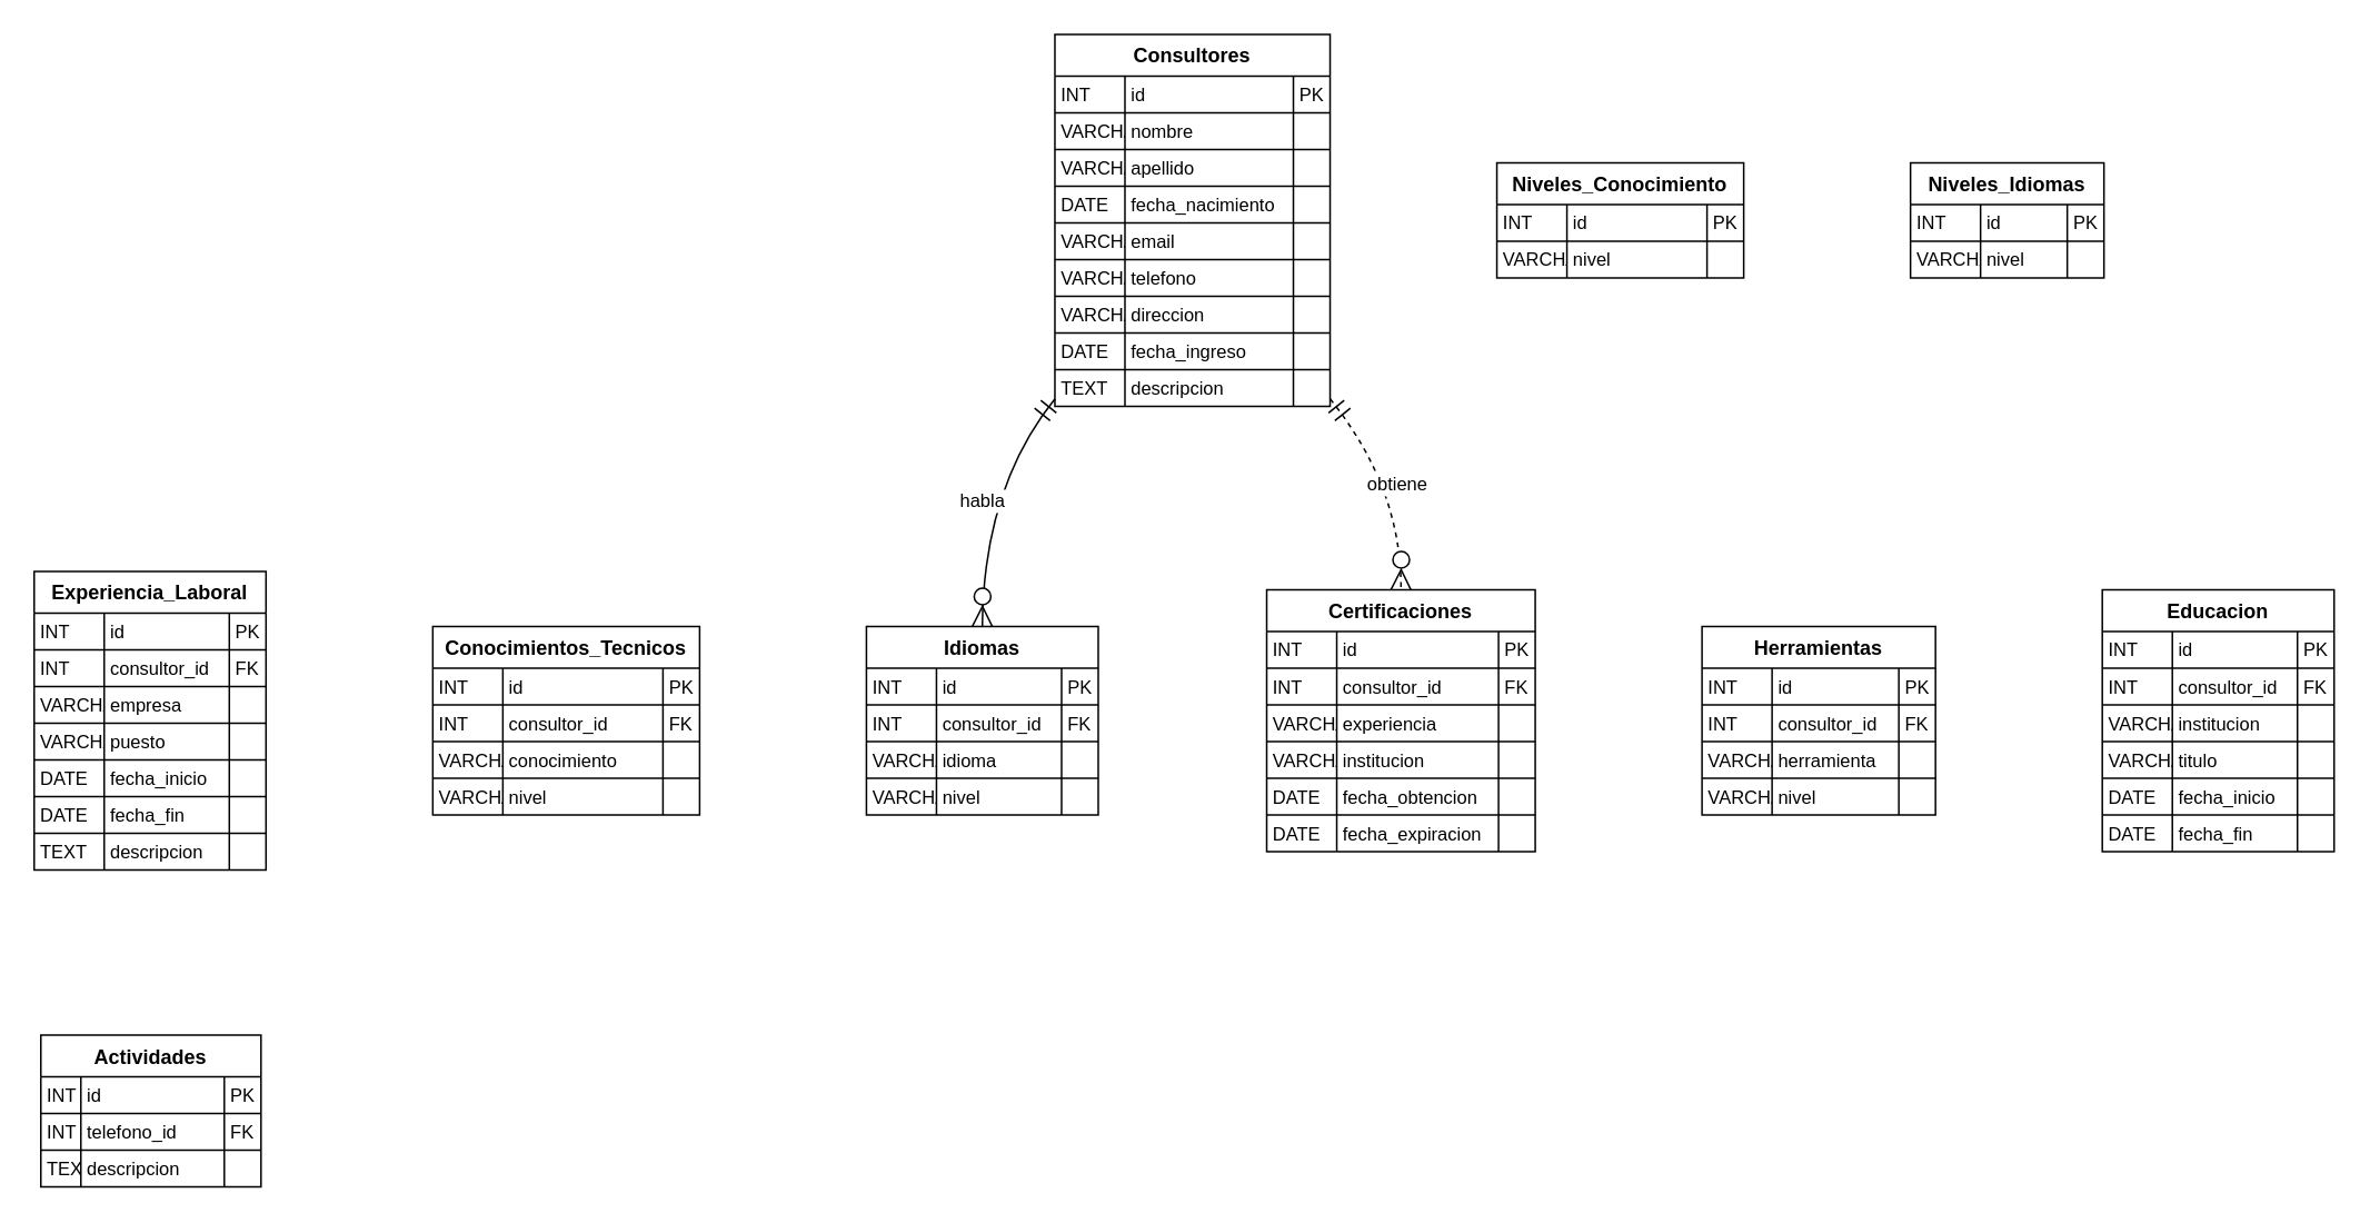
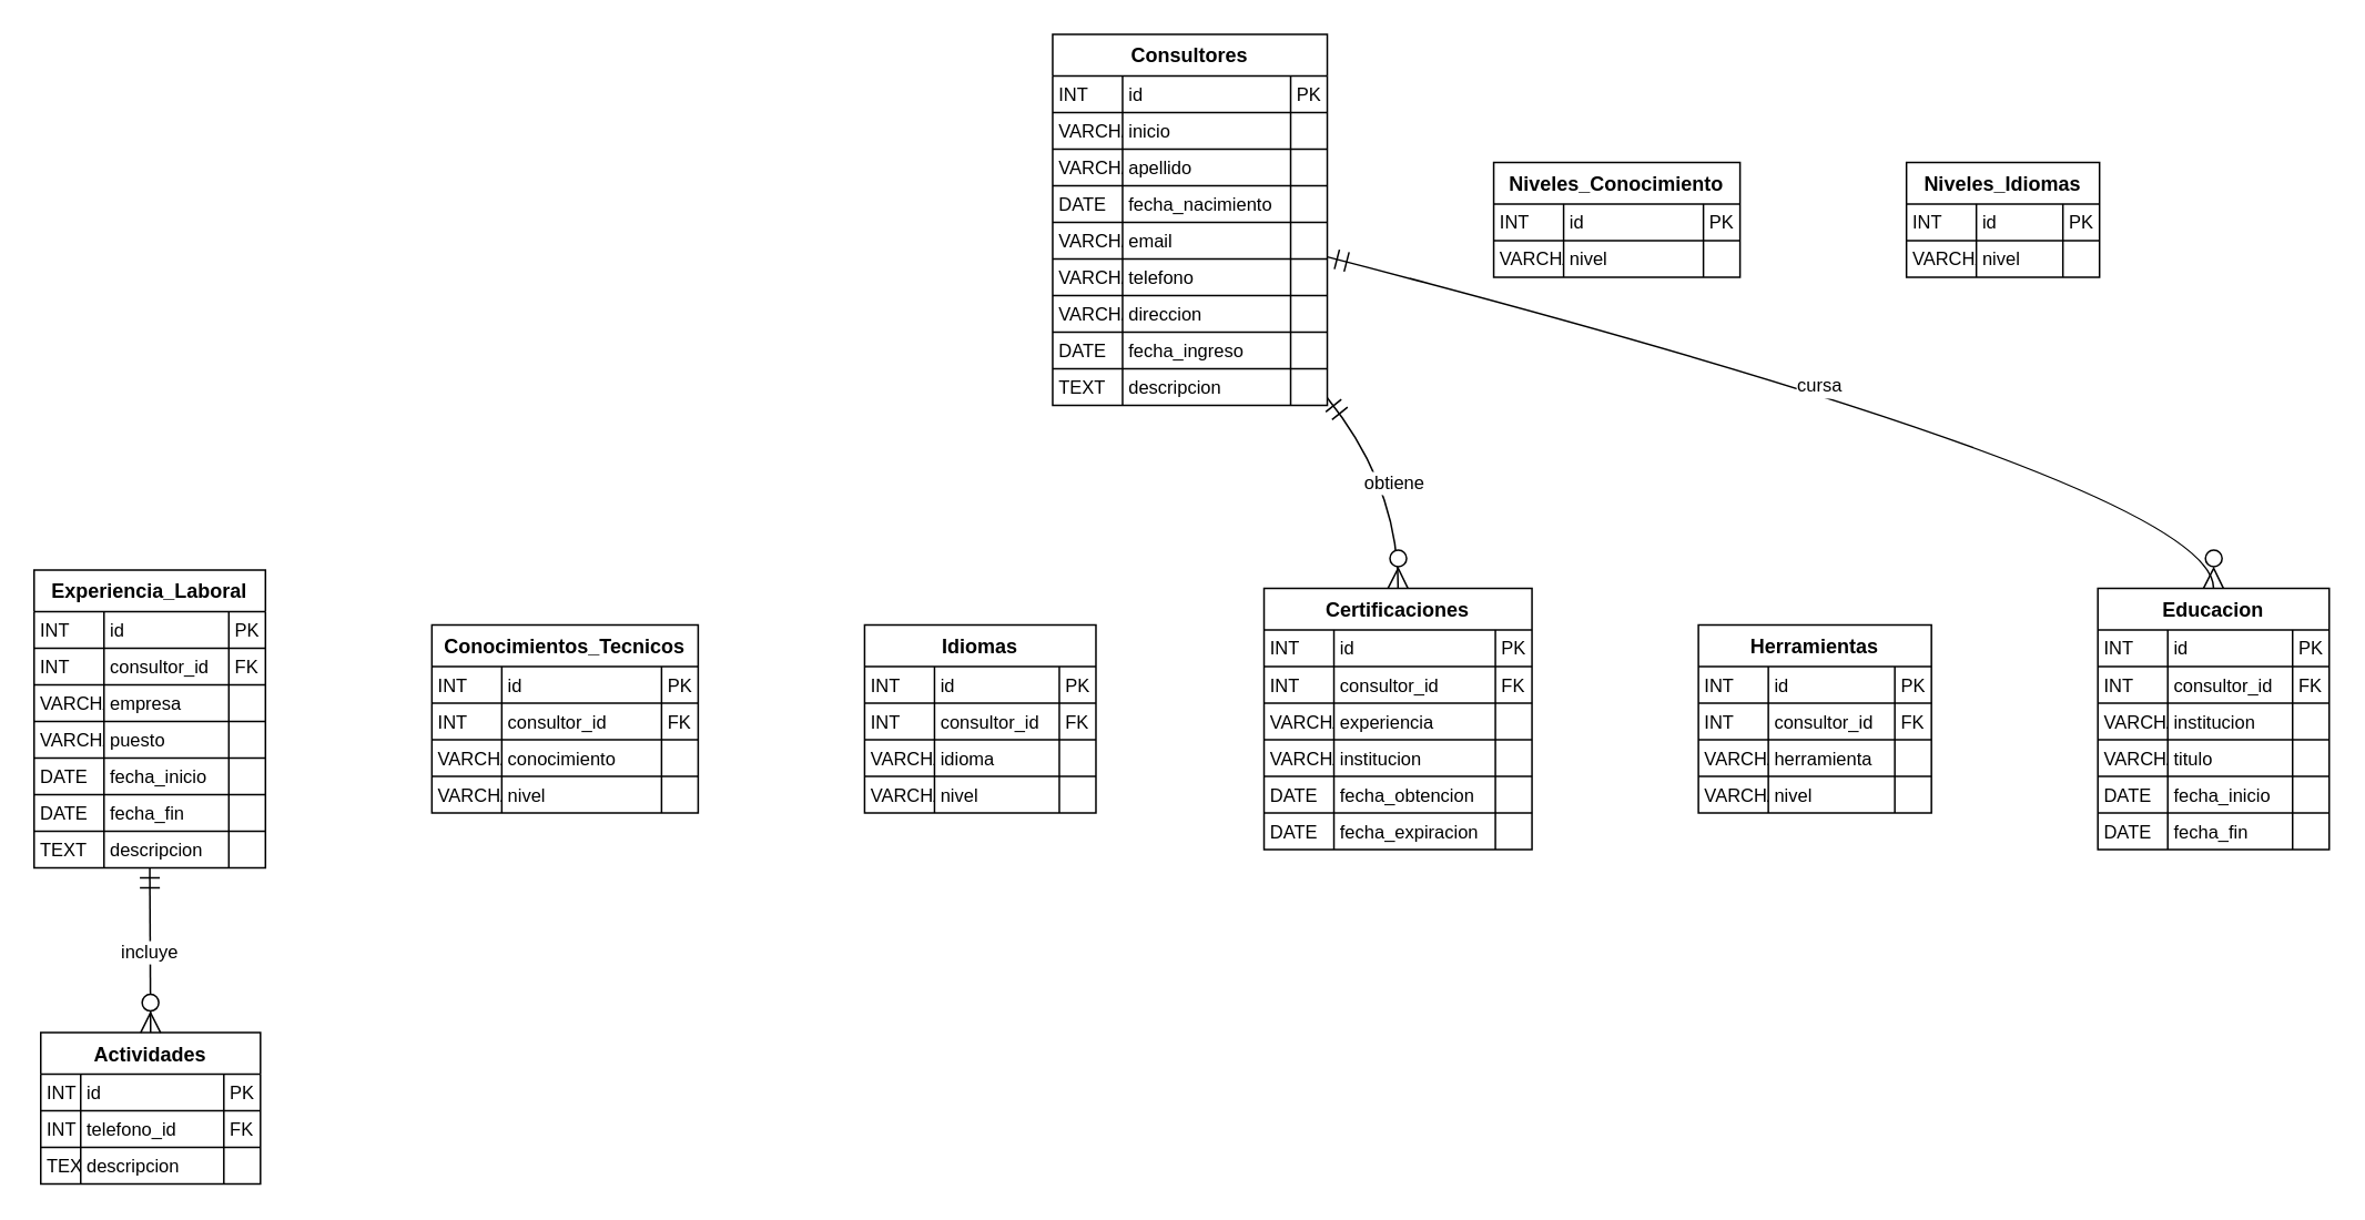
- <mxCell id="9" value="nombre" style="shape=partialRectangle;connectable=0;fillColor=none;top=0;left=0;bottom=0;right=0;align=left;spacingLeft=2;overflow=hidden;fontSize=11;" vertex="1" parent="7"><mxGeometry x="42" width="101" height="22" as="geometry"><mxRectangle width="101" height="22" as="alternateBounds" /></mxGeometry></mxCell>
+ <mxCell id="9" value="inicio" style="shape=partialRectangle;connectable=0;fillColor=none;top=0;left=0;bottom=0;right=0;align=left;spacingLeft=2;overflow=hidden;fontSize=11;" vertex="1" parent="7"><mxGeometry x="42" width="101" height="22" as="geometry"><mxRectangle width="101" height="22" as="alternateBounds" /></mxGeometry></mxCell>
+ <mxCell id="203" value="cursa" style="curved=1;startArrow=ERmandOne;startSize=10;;endArrow=ERzeroToMany;endSize=10;;exitX=1;exitY=0.6;entryX=0.5;entryY=0;rounded=0;" edge="1" parent="1" source="2" target="157"><mxGeometry relative="1" as="geometry"><Array as="points"><mxPoint x="1330" y="292" /></Array></mxGeometry></mxCell>
- <mxCell id="202" value="obtiene" style="curved=1;startArrow=ERmandOne;startSize=10;endArrow=ERzeroToMany;endSize=10;exitX=1;exitY=0.98;entryX=0.5;entryY=0;rounded=0;dashed=1;" edge="1" parent="1" source="2" target="115"><mxGeometry relative="1" as="geometry"><Array as="points"><mxPoint x="840" y="292" /></Array></mxGeometry></mxCell>
+ <mxCell id="202" value="obtiene" style="curved=1;startArrow=ERmandOne;startSize=10;;endArrow=ERzeroToMany;endSize=10;;exitX=1;exitY=0.98;entryX=0.5;entryY=0;rounded=0;" edge="1" parent="1" source="2" target="115"><mxGeometry relative="1" as="geometry"><Array as="points"><mxPoint x="840" y="292" /></Array></mxGeometry></mxCell>
- <mxCell id="201" value="habla" style="curved=1;startArrow=ERmandOne;startSize=10;;endArrow=ERzeroToMany;endSize=10;;exitX=0;exitY=0.98;entryX=0.5;entryY=0;rounded=0;" edge="1" parent="1" source="2" target="98"><mxGeometry relative="1" as="geometry"><Array as="points"><mxPoint x="589" y="292" /></Array></mxGeometry></mxCell>
+ <mxCell id="200" value="incluye" style="curved=1;startArrow=ERmandOne;startSize=10;;endArrow=ERzeroToMany;endSize=10;;exitX=0.5;exitY=1;entryX=0.5;entryY=0;rounded=0;" edge="1" parent="1" source="39" target="68"><mxGeometry relative="1" as="geometry"><Array as="points" /></mxGeometry></mxCell>
